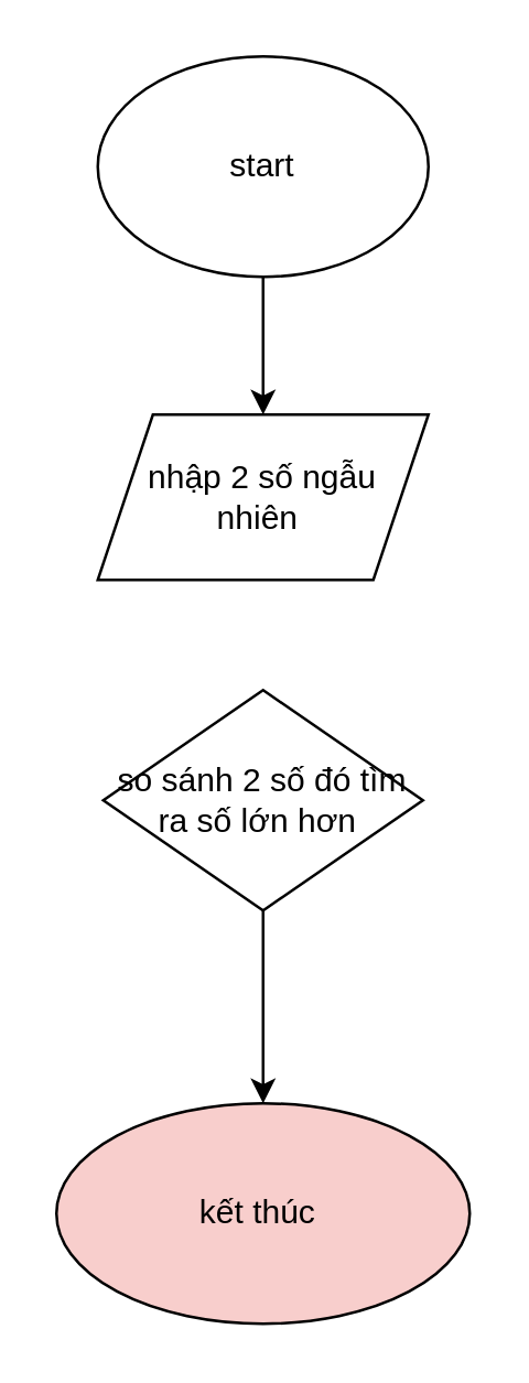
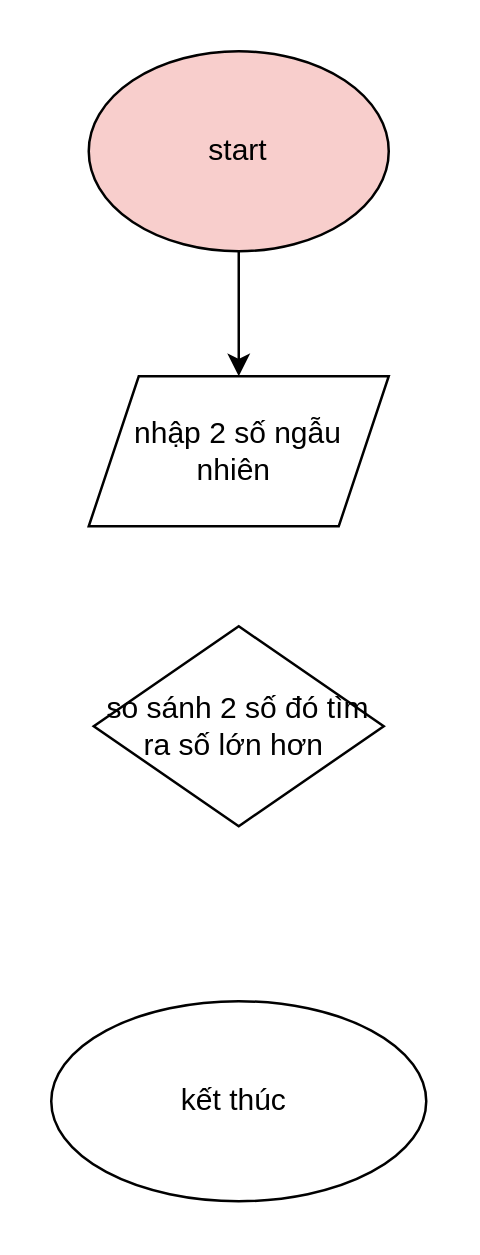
- <mxCell id="3" value="start" style="ellipse;whiteSpace=wrap;html=1;" vertex="1" parent="1"><mxGeometry x="35" y="20" width="120" height="80" as="geometry" /></mxCell>
+ <mxCell id="3" value="start" style="ellipse;whiteSpace=wrap;html=1;fillColor=#f8cecc;" vertex="1" parent="1"><mxGeometry x="35" y="20" width="120" height="80" as="geometry" /></mxCell>
- <mxCell id="5" value="" style="edgeStyle=orthogonalEdgeStyle;rounded=0;orthogonalLoop=1;jettySize=auto;html=1;" edge="1" parent="1" source="6" target="7"><mxGeometry relative="1" as="geometry" /></mxCell>
- <mxCell id="7" value="kết thúc&amp;nbsp;" style="ellipse;whiteSpace=wrap;html=1;fillColor=#f8cecc;" vertex="1" parent="1"><mxGeometry x="20" y="400" width="150" height="80" as="geometry" /></mxCell>
+ <mxCell id="7" value="kết thúc&amp;nbsp;" style="ellipse;whiteSpace=wrap;html=1;" vertex="1" parent="1"><mxGeometry x="20" y="400" width="150" height="80" as="geometry" /></mxCell>
